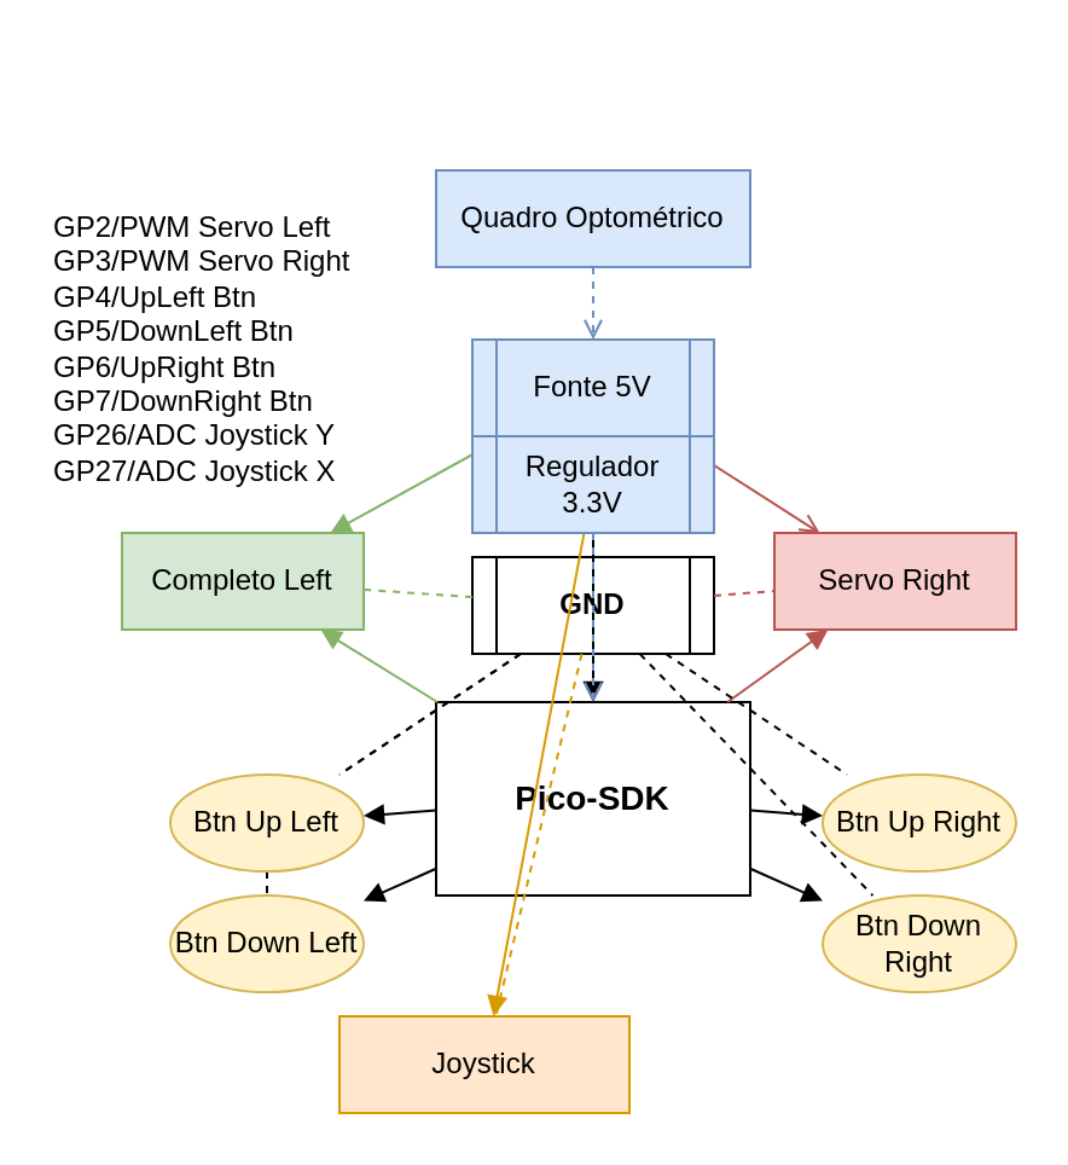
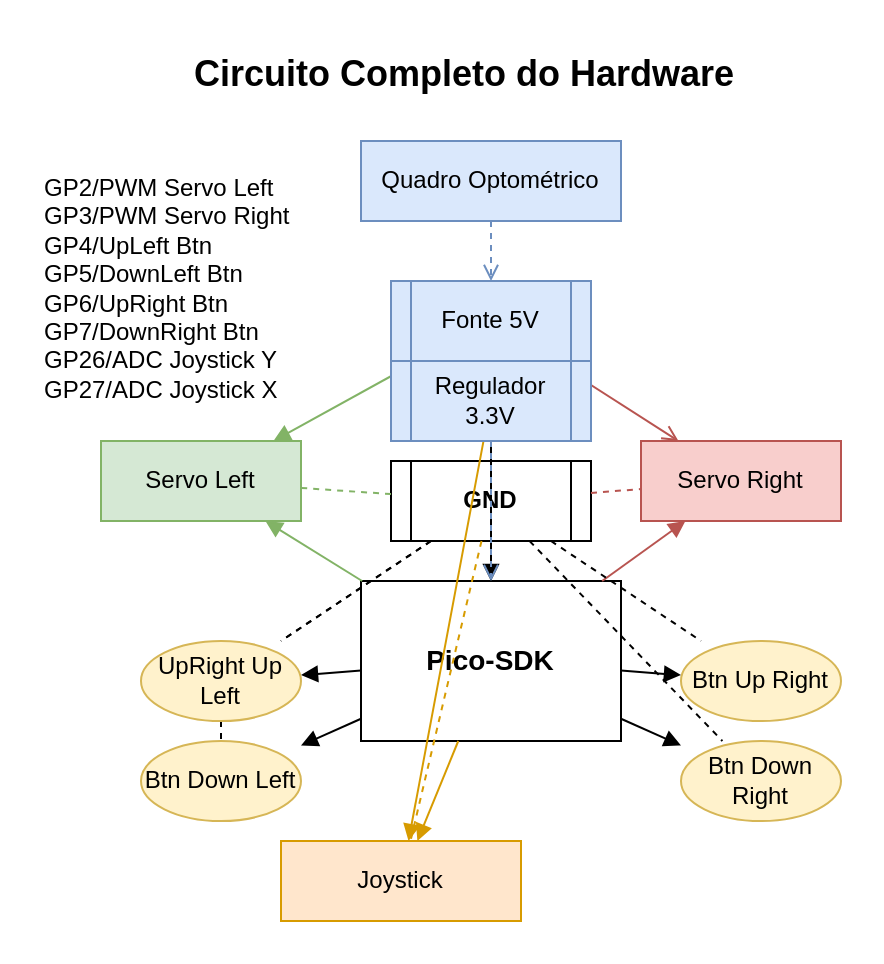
+ <mxCell id="2" value="Circuito Completo do Hardware" style="text;html=1;fontSize=18;fontStyle=1;" parent="1" vertex="1"><mxGeometry x="95" y="20" width="300" height="40" as="geometry" /></mxCell>
- <mxCell id="6" value="Completo Left" style="shape=rectangle;whiteSpace=wrap;html=1;fillColor=#d5e8d4;strokeColor=#82b366;" parent="1" vertex="1"><mxGeometry x="50" y="220" width="100" height="40" as="geometry" /></mxCell>
+ <mxCell id="6" value="Servo Left" style="shape=rectangle;whiteSpace=wrap;html=1;fillColor=#d5e8d4;strokeColor=#82b366;" parent="1" vertex="1"><mxGeometry x="50" y="220" width="100" height="40" as="geometry" /></mxCell>
- <mxCell id="39" value="Btn Up Left" style="shape=ellipse;whiteSpace=wrap;html=1;fillColor=#fff2cc;strokeColor=#d6b656;" parent="1" vertex="1"><mxGeometry x="70" y="320" width="80" height="40" as="geometry" /></mxCell>
+ <mxCell id="39" value="UpRight Up Left" style="shape=ellipse;whiteSpace=wrap;html=1;fillColor=#fff2cc;strokeColor=#d6b656;" parent="1" vertex="1"><mxGeometry x="70" y="320" width="80" height="40" as="geometry" /></mxCell>
+ <mxCell id="30" style="endArrow=block;endFill=1;strokeColor=#d79b00;" parent="1" source="4" target="11" edge="1"><mxGeometry relative="1" as="geometry" /></mxCell>
